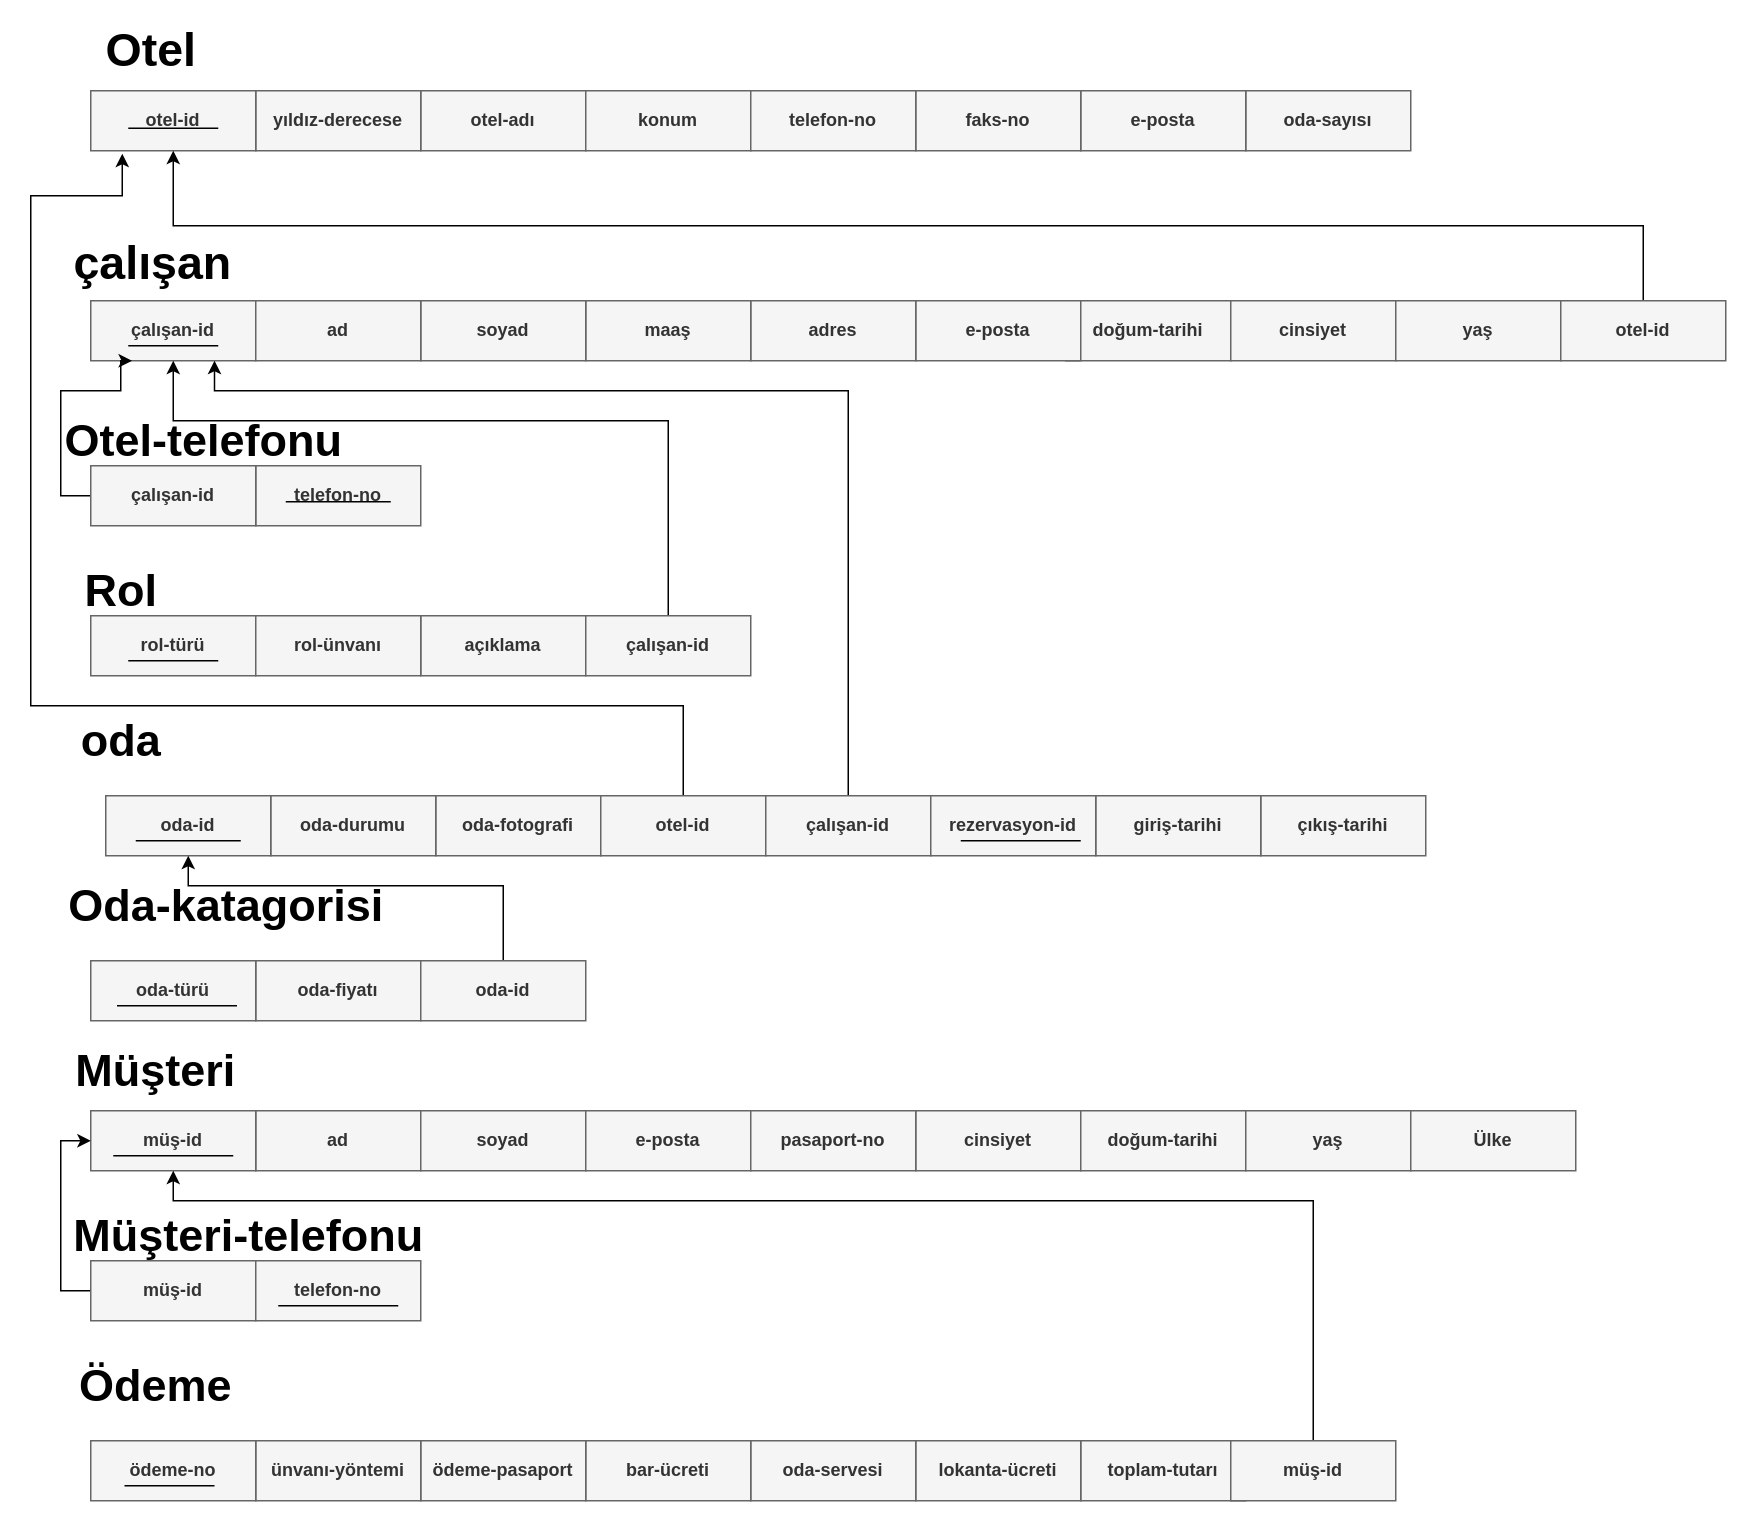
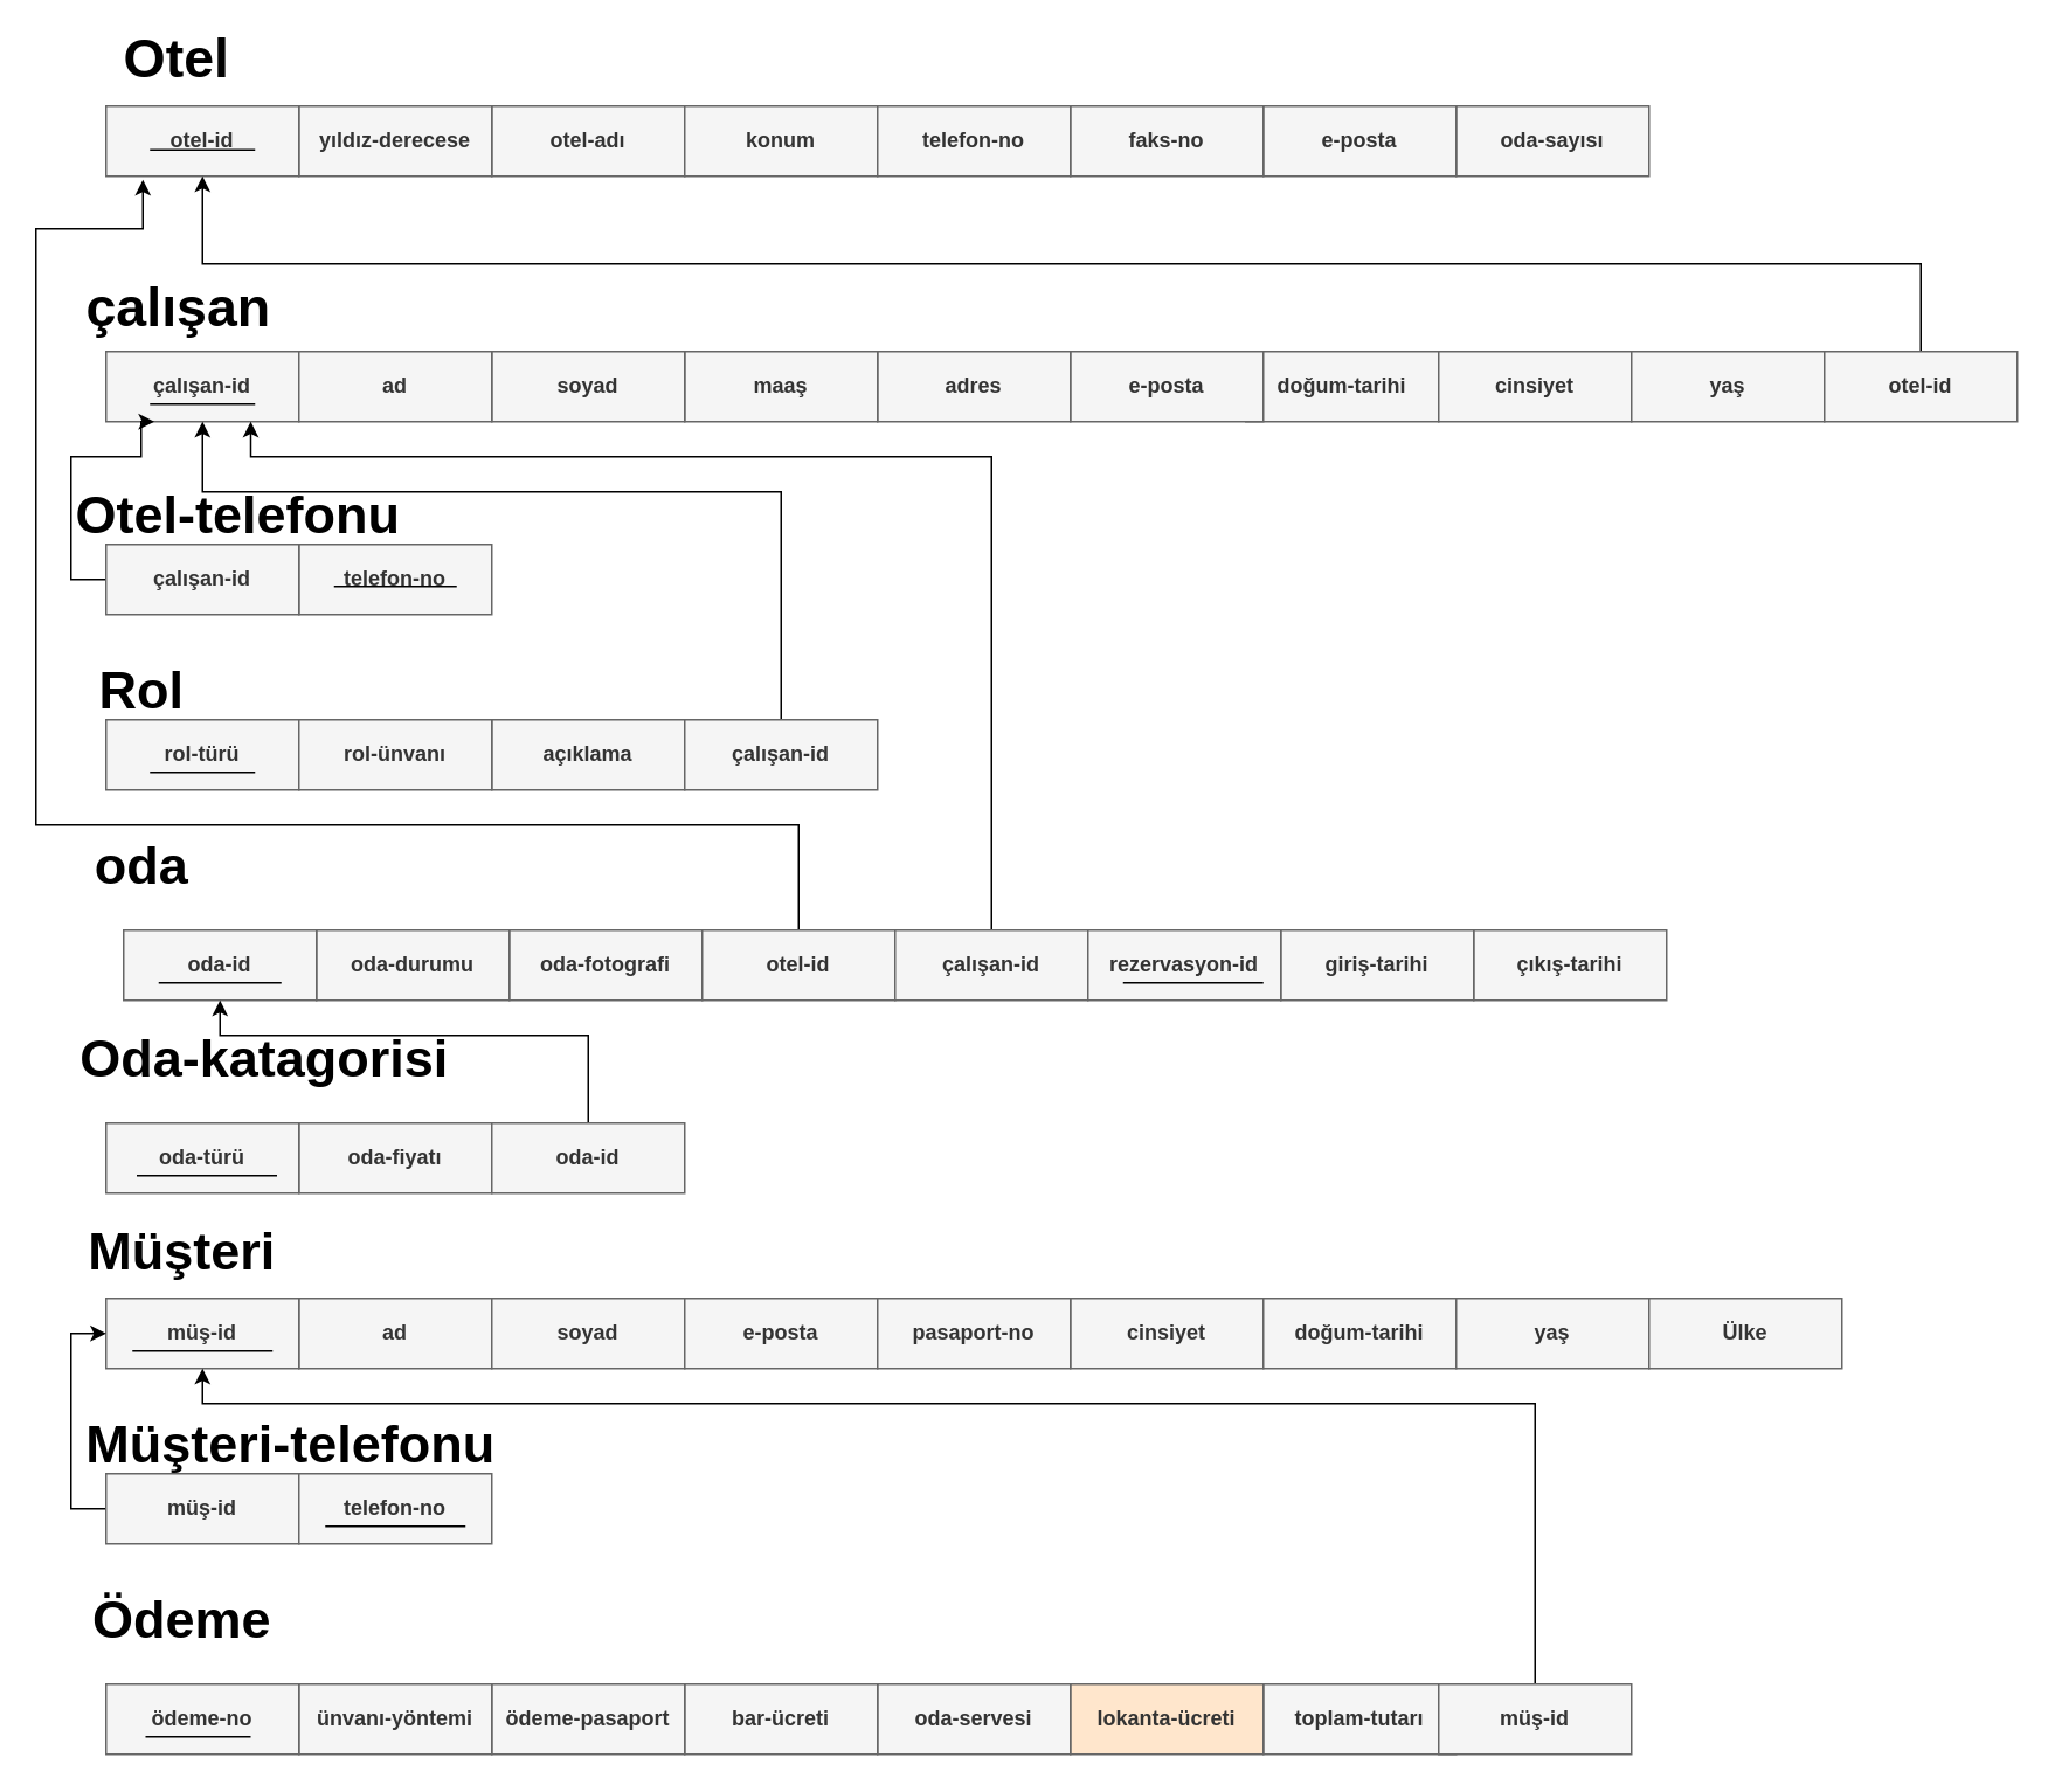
- <mxCell id="59" value="lokanta-ücreti" style="html=1;whiteSpace=wrap;fillColor=#f5f5f5;fontColor=#333333;strokeColor=#666666;fontStyle=1" vertex="1" parent="1"><mxGeometry x="610" y="960" width="110" height="40" as="geometry" /></mxCell>
+ <mxCell id="59" value="lokanta-ücreti" style="html=1;whiteSpace=wrap;fillColor=#ffe6cc;fontColor=#333333;strokeColor=#666666;fontStyle=1;" vertex="1" parent="1"><mxGeometry x="610" y="960" width="110" height="40" as="geometry" /></mxCell>
